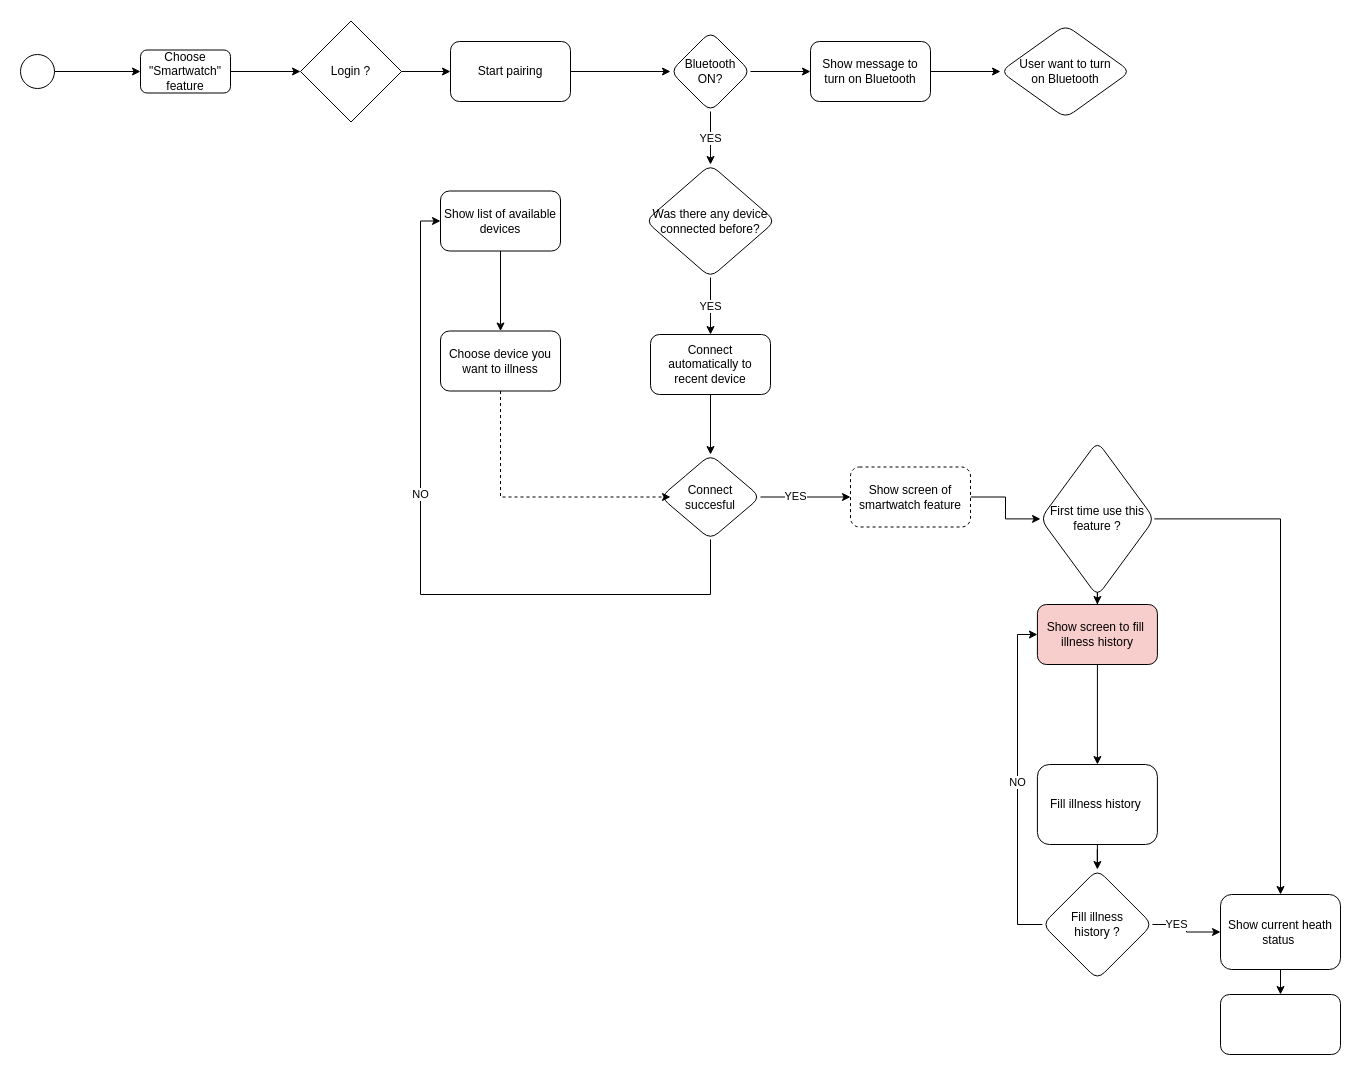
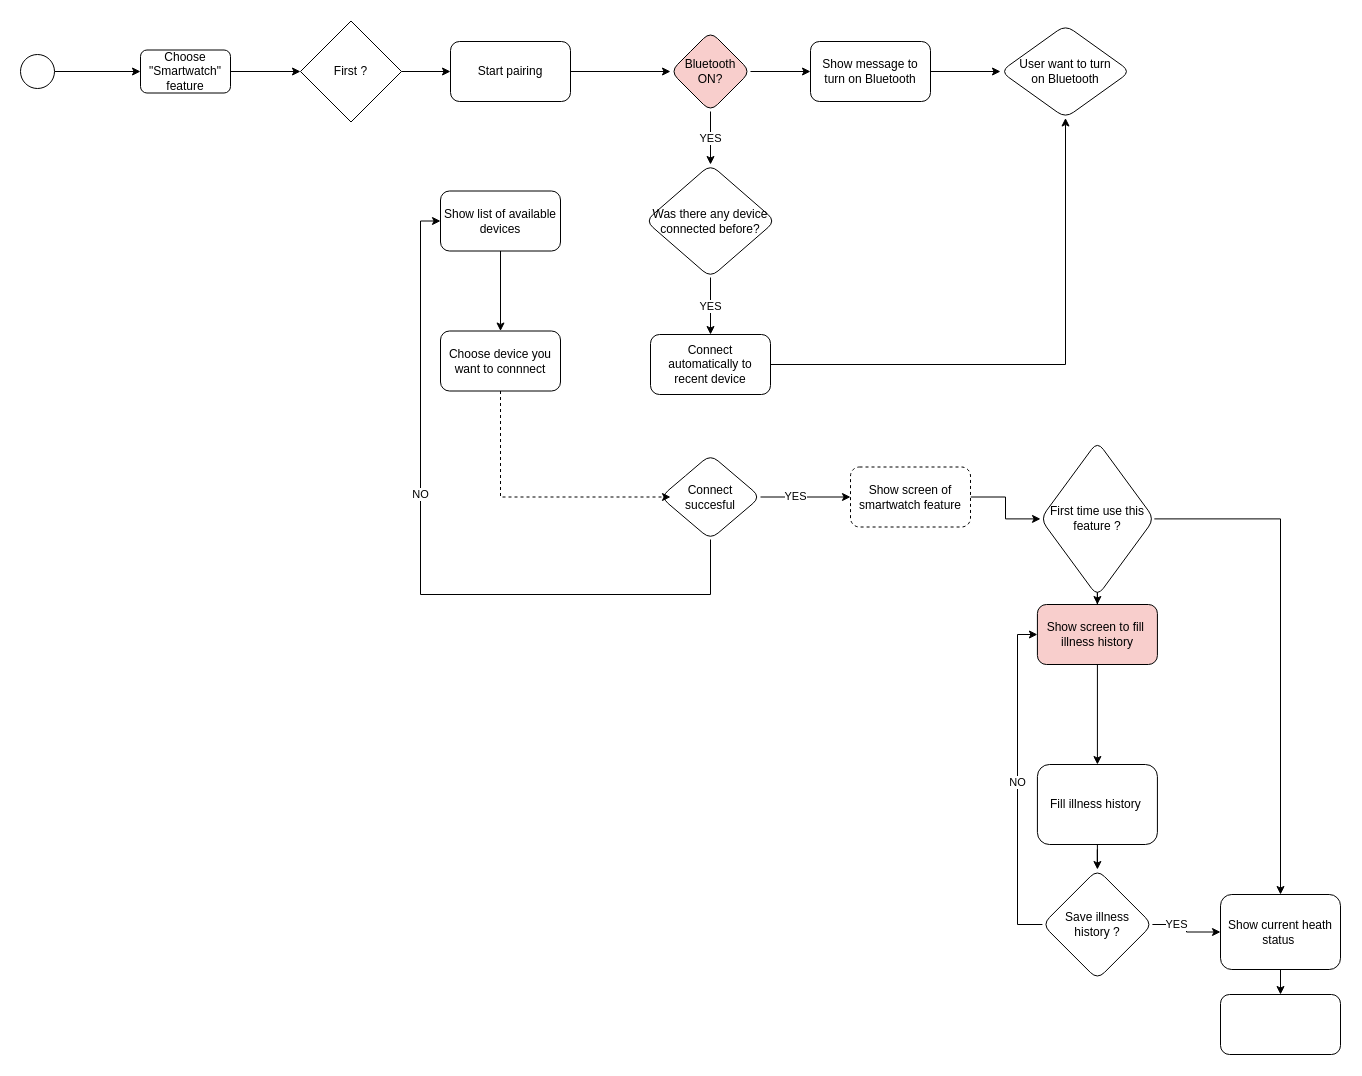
- <mxCell id="7" value="Login ?" style="rhombus;whiteSpace=wrap;html=1;" vertex="1" parent="1"><mxGeometry x="300" y="20.5" width="101" height="101" as="geometry" /></mxCell>
+ <mxCell id="7" value="First ?" style="rhombus;whiteSpace=wrap;html=1;" vertex="1" parent="1"><mxGeometry x="300" y="20.5" width="101" height="101" as="geometry" /></mxCell>
- <mxCell id="12" value="Bluetooth ON?" style="rhombus;whiteSpace=wrap;html=1;rounded=1;" vertex="1" parent="1"><mxGeometry x="670" y="31" width="80" height="80" as="geometry" /></mxCell>
+ <mxCell id="12" value="Bluetooth ON?" style="rhombus;whiteSpace=wrap;html=1;rounded=1;fillColor=#f8cecc;" vertex="1" parent="1"><mxGeometry x="670" y="31" width="80" height="80" as="geometry" /></mxCell>
- <mxCell id="28" value="Choose device you want to illness" style="whiteSpace=wrap;html=1;rounded=1;" vertex="1" parent="1"><mxGeometry x="440" y="330.5" width="120" height="60" as="geometry" /></mxCell>
+ <mxCell id="28" value="Choose device you want to connnect" style="whiteSpace=wrap;html=1;rounded=1;" vertex="1" parent="1"><mxGeometry x="440" y="330.5" width="120" height="60" as="geometry" /></mxCell>
- <mxCell id="18" value="" style="edgeStyle=orthogonalEdgeStyle;rounded=0;orthogonalLoop=1;jettySize=auto;html=1;" edge="1" parent="1" source="19" target="24"><mxGeometry relative="1" as="geometry" /></mxCell>
+ <mxCell id="18" value="" style="edgeStyle=orthogonalEdgeStyle;rounded=0;orthogonalLoop=1;jettySize=auto;html=1;" edge="1" parent="1" source="19" target="15"><mxGeometry relative="1" as="geometry" /></mxCell>
- <mxCell id="39" value="Fill illness &lt;br&gt;history ?" style="rhombus;whiteSpace=wrap;html=1;rounded=1;" vertex="1" parent="1"><mxGeometry x="1041.92" y="869" width="110" height="110" as="geometry" /></mxCell>
+ <mxCell id="39" value="Save illness &lt;br&gt;history ?" style="rhombus;whiteSpace=wrap;html=1;rounded=1;" vertex="1" parent="1"><mxGeometry x="1041.92" y="869" width="110" height="110" as="geometry" /></mxCell>
